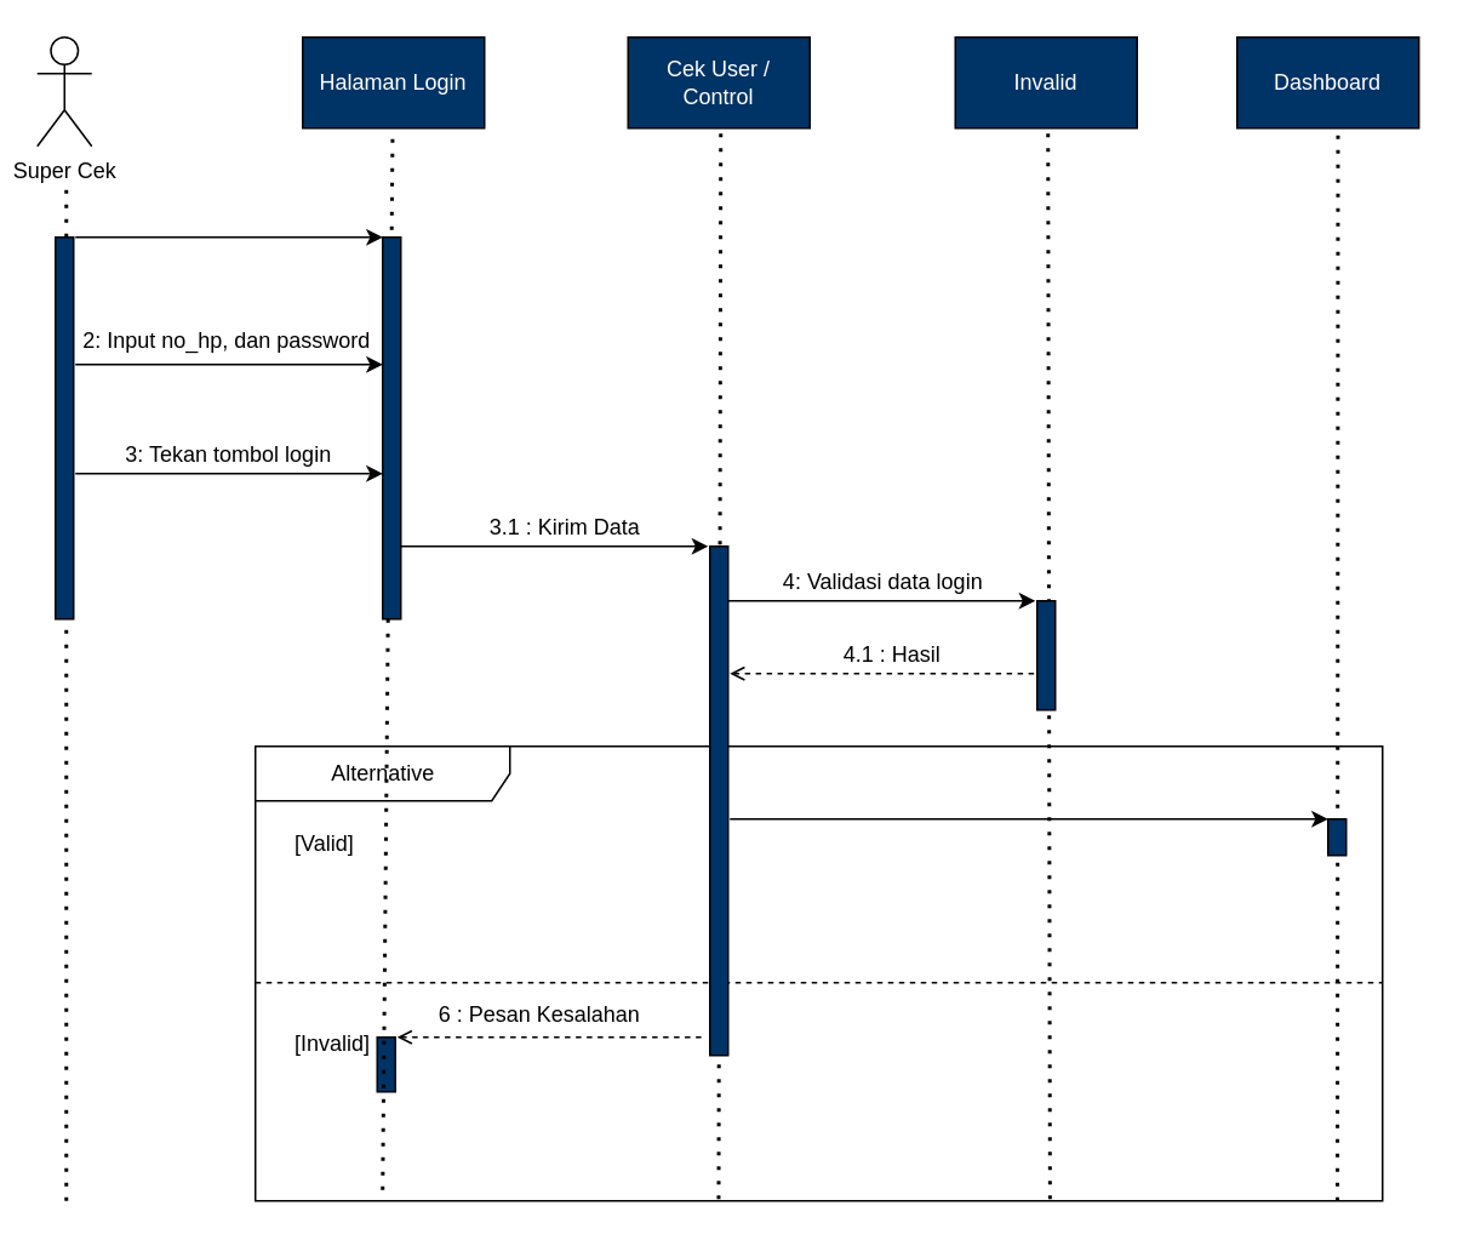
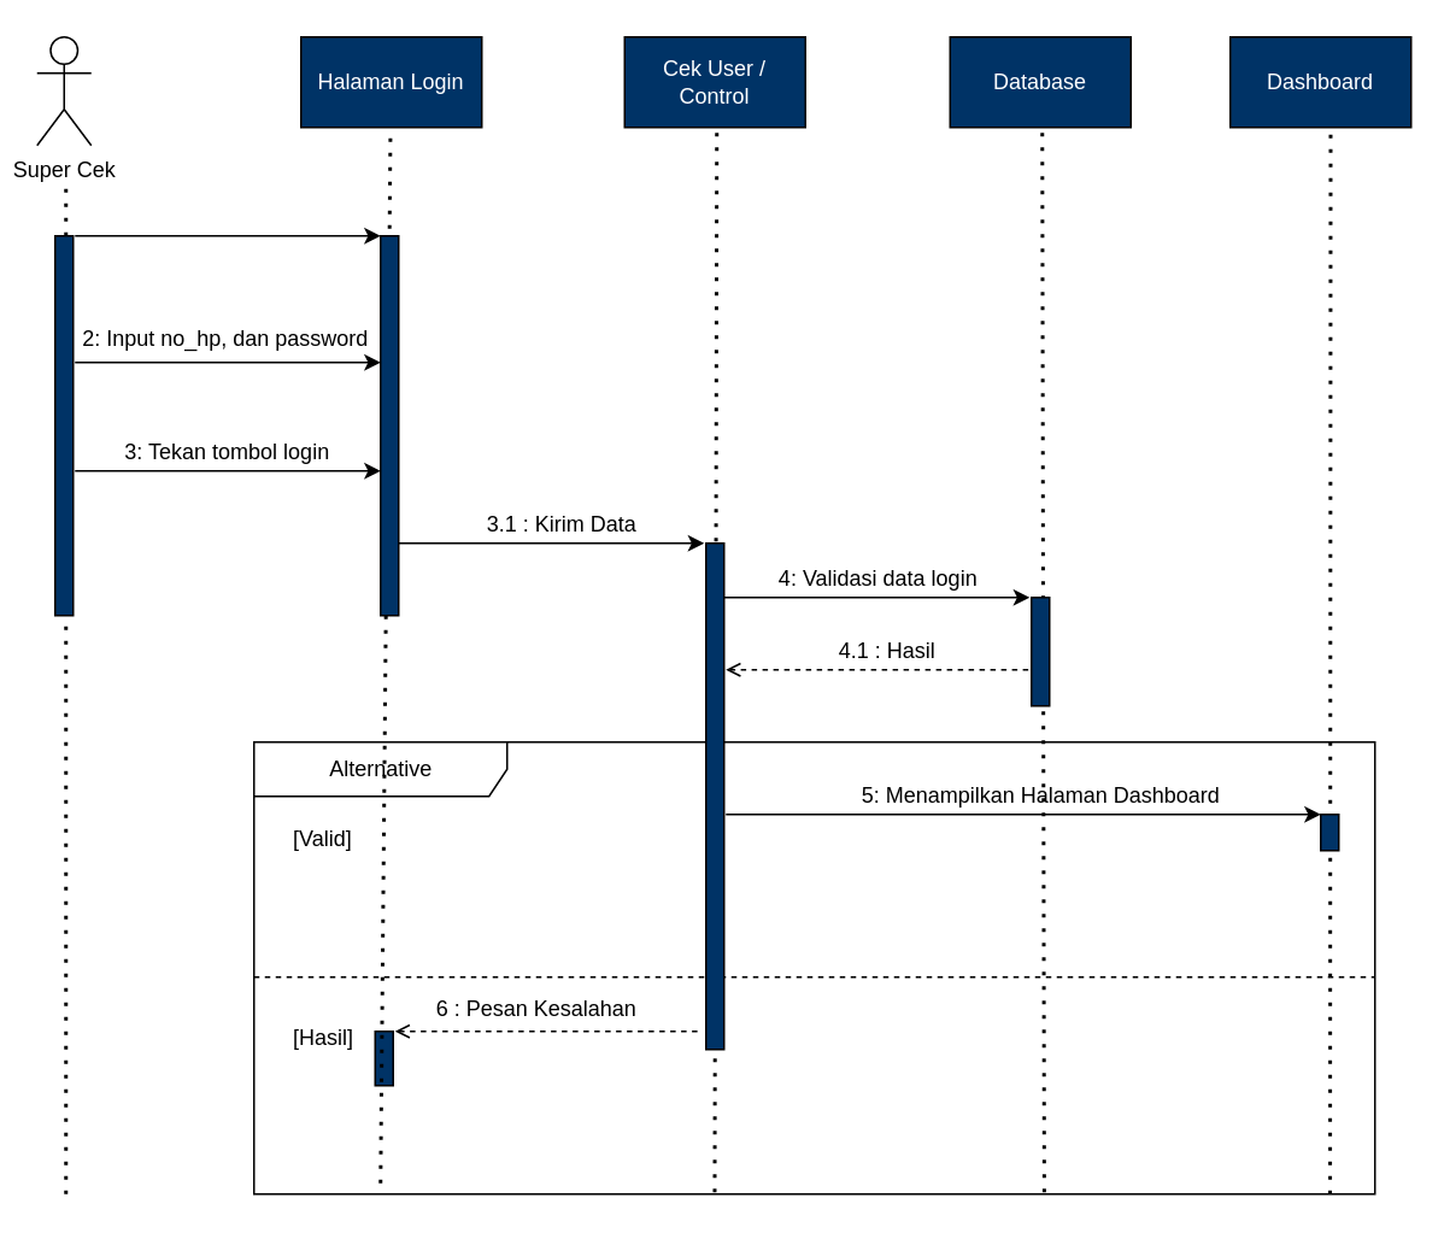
- <mxCell id="29" value="Invalid" style="rounded=0;whiteSpace=wrap;html=1;fillColor=#003366;fontColor=#FFFFFF;" parent="1" vertex="1"><mxGeometry x="525" y="20" width="100" height="50" as="geometry" /></mxCell>
+ <mxCell id="29" value="Database" style="rounded=0;whiteSpace=wrap;html=1;fillColor=#003366;fontColor=#FFFFFF;" parent="1" vertex="1"><mxGeometry x="525" y="20" width="100" height="50" as="geometry" /></mxCell>
+ <mxCell id="34" value="5: Menampilkan Halaman Dashboard" style="text;html=1;resizable=0;autosize=1;align=center;verticalAlign=middle;points=[];fillColor=none;strokeColor=none;rounded=0;" parent="1" vertex="1"><mxGeometry x="470" y="430" width="210" height="20" as="geometry" /></mxCell>
- <mxCell id="4" value="[Invalid]" style="line;strokeWidth=1;dashed=1;labelPosition=center;verticalLabelPosition=bottom;align=left;verticalAlign=top;spacingLeft=20;spacingTop=15;" parent="2" vertex="1"><mxGeometry y="125" width="620.0" height="10" as="geometry" /></mxCell>
+ <mxCell id="4" value="[Hasil]" style="line;strokeWidth=1;dashed=1;labelPosition=center;verticalLabelPosition=bottom;align=left;verticalAlign=top;spacingLeft=20;spacingTop=15;" parent="2" vertex="1"><mxGeometry y="125" width="620.0" height="10" as="geometry" /></mxCell>
